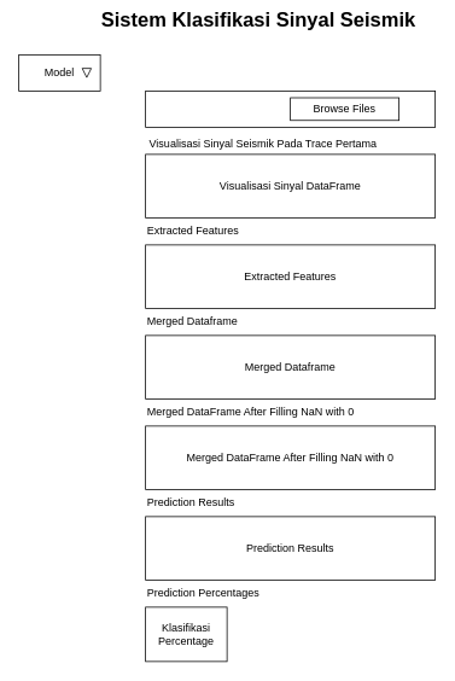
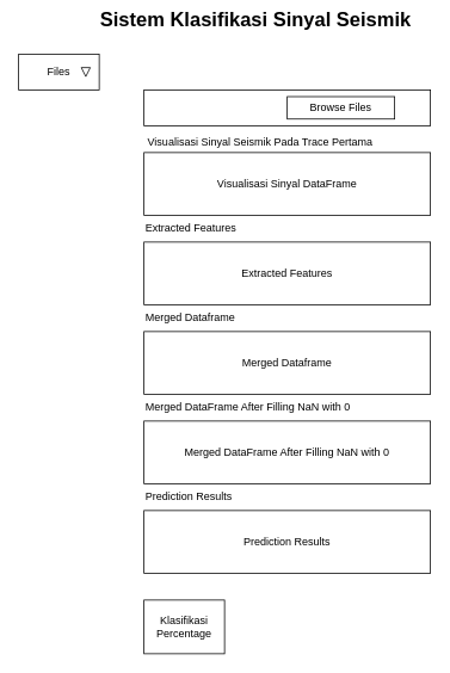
- <mxCell id="2" value="Model" style="rounded=0;whiteSpace=wrap;html=1;fillColor=none;" vertex="1" parent="1"><mxGeometry x="20" y="60" width="90" height="40" as="geometry" /></mxCell>
+ <mxCell id="2" value="Files" style="rounded=0;whiteSpace=wrap;html=1;fillColor=none;" vertex="1" parent="1"><mxGeometry x="20" y="60" width="90" height="40" as="geometry" /></mxCell>
- <mxCell id="17" value="&lt;span style=&quot;text-align: center;&quot;&gt;Prediction Percentages&lt;/span&gt;" style="text;html=1;align=left;verticalAlign=middle;whiteSpace=wrap;rounded=0;" vertex="1" parent="1"><mxGeometry x="160" y="640" width="300" height="30" as="geometry" /></mxCell>
